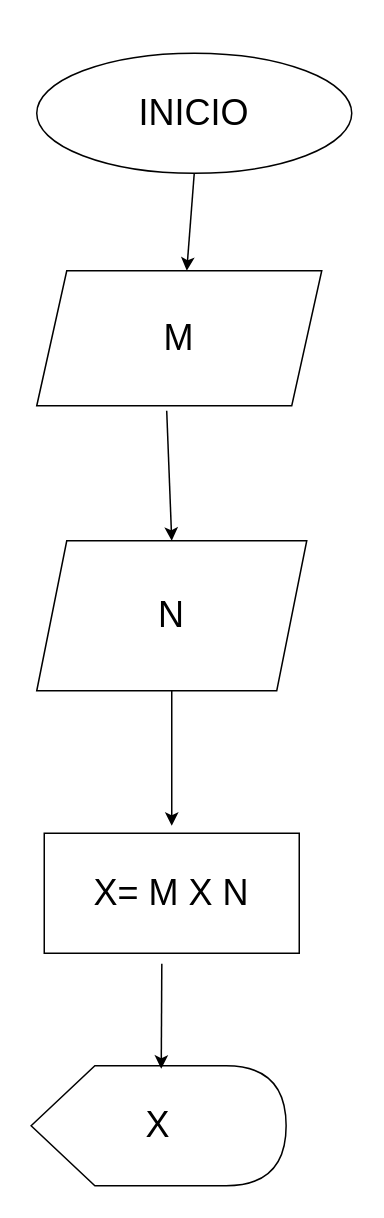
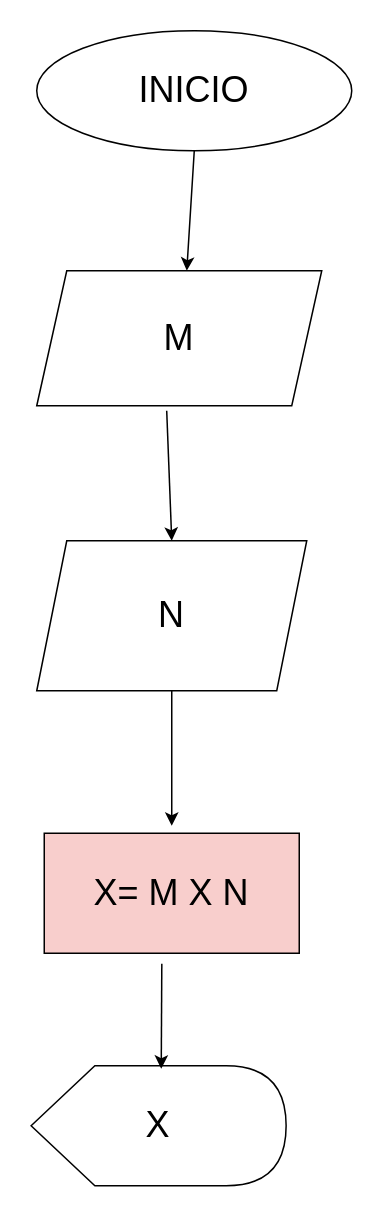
- <mxCell id="2" value="&lt;font style=&quot;font-size: 24px;&quot;&gt;INICIO&lt;/font&gt;" style="ellipse;whiteSpace=wrap;html=1;" vertex="1" parent="1"><mxGeometry x="24" y="35" width="210" height="80" as="geometry" /></mxCell>
+ <mxCell id="2" value="&lt;font style=&quot;font-size: 24px;&quot;&gt;INICIO&lt;/font&gt;" style="ellipse;whiteSpace=wrap;html=1;" vertex="1" parent="1"><mxGeometry x="24" y="20" width="210" height="80" as="geometry" /></mxCell>
- <mxCell id="8" value="&lt;font style=&quot;font-size: 24px;&quot;&gt;X= M X N&lt;/font&gt;" style="rounded=0;whiteSpace=wrap;html=1;" vertex="1" parent="1"><mxGeometry x="29" y="555" width="170" height="80" as="geometry" /></mxCell>
+ <mxCell id="8" value="&lt;font style=&quot;font-size: 24px;&quot;&gt;X= M X N&lt;/font&gt;" style="rounded=0;whiteSpace=wrap;html=1;fillColor=#f8cecc;" vertex="1" parent="1"><mxGeometry x="29" y="555" width="170" height="80" as="geometry" /></mxCell>
